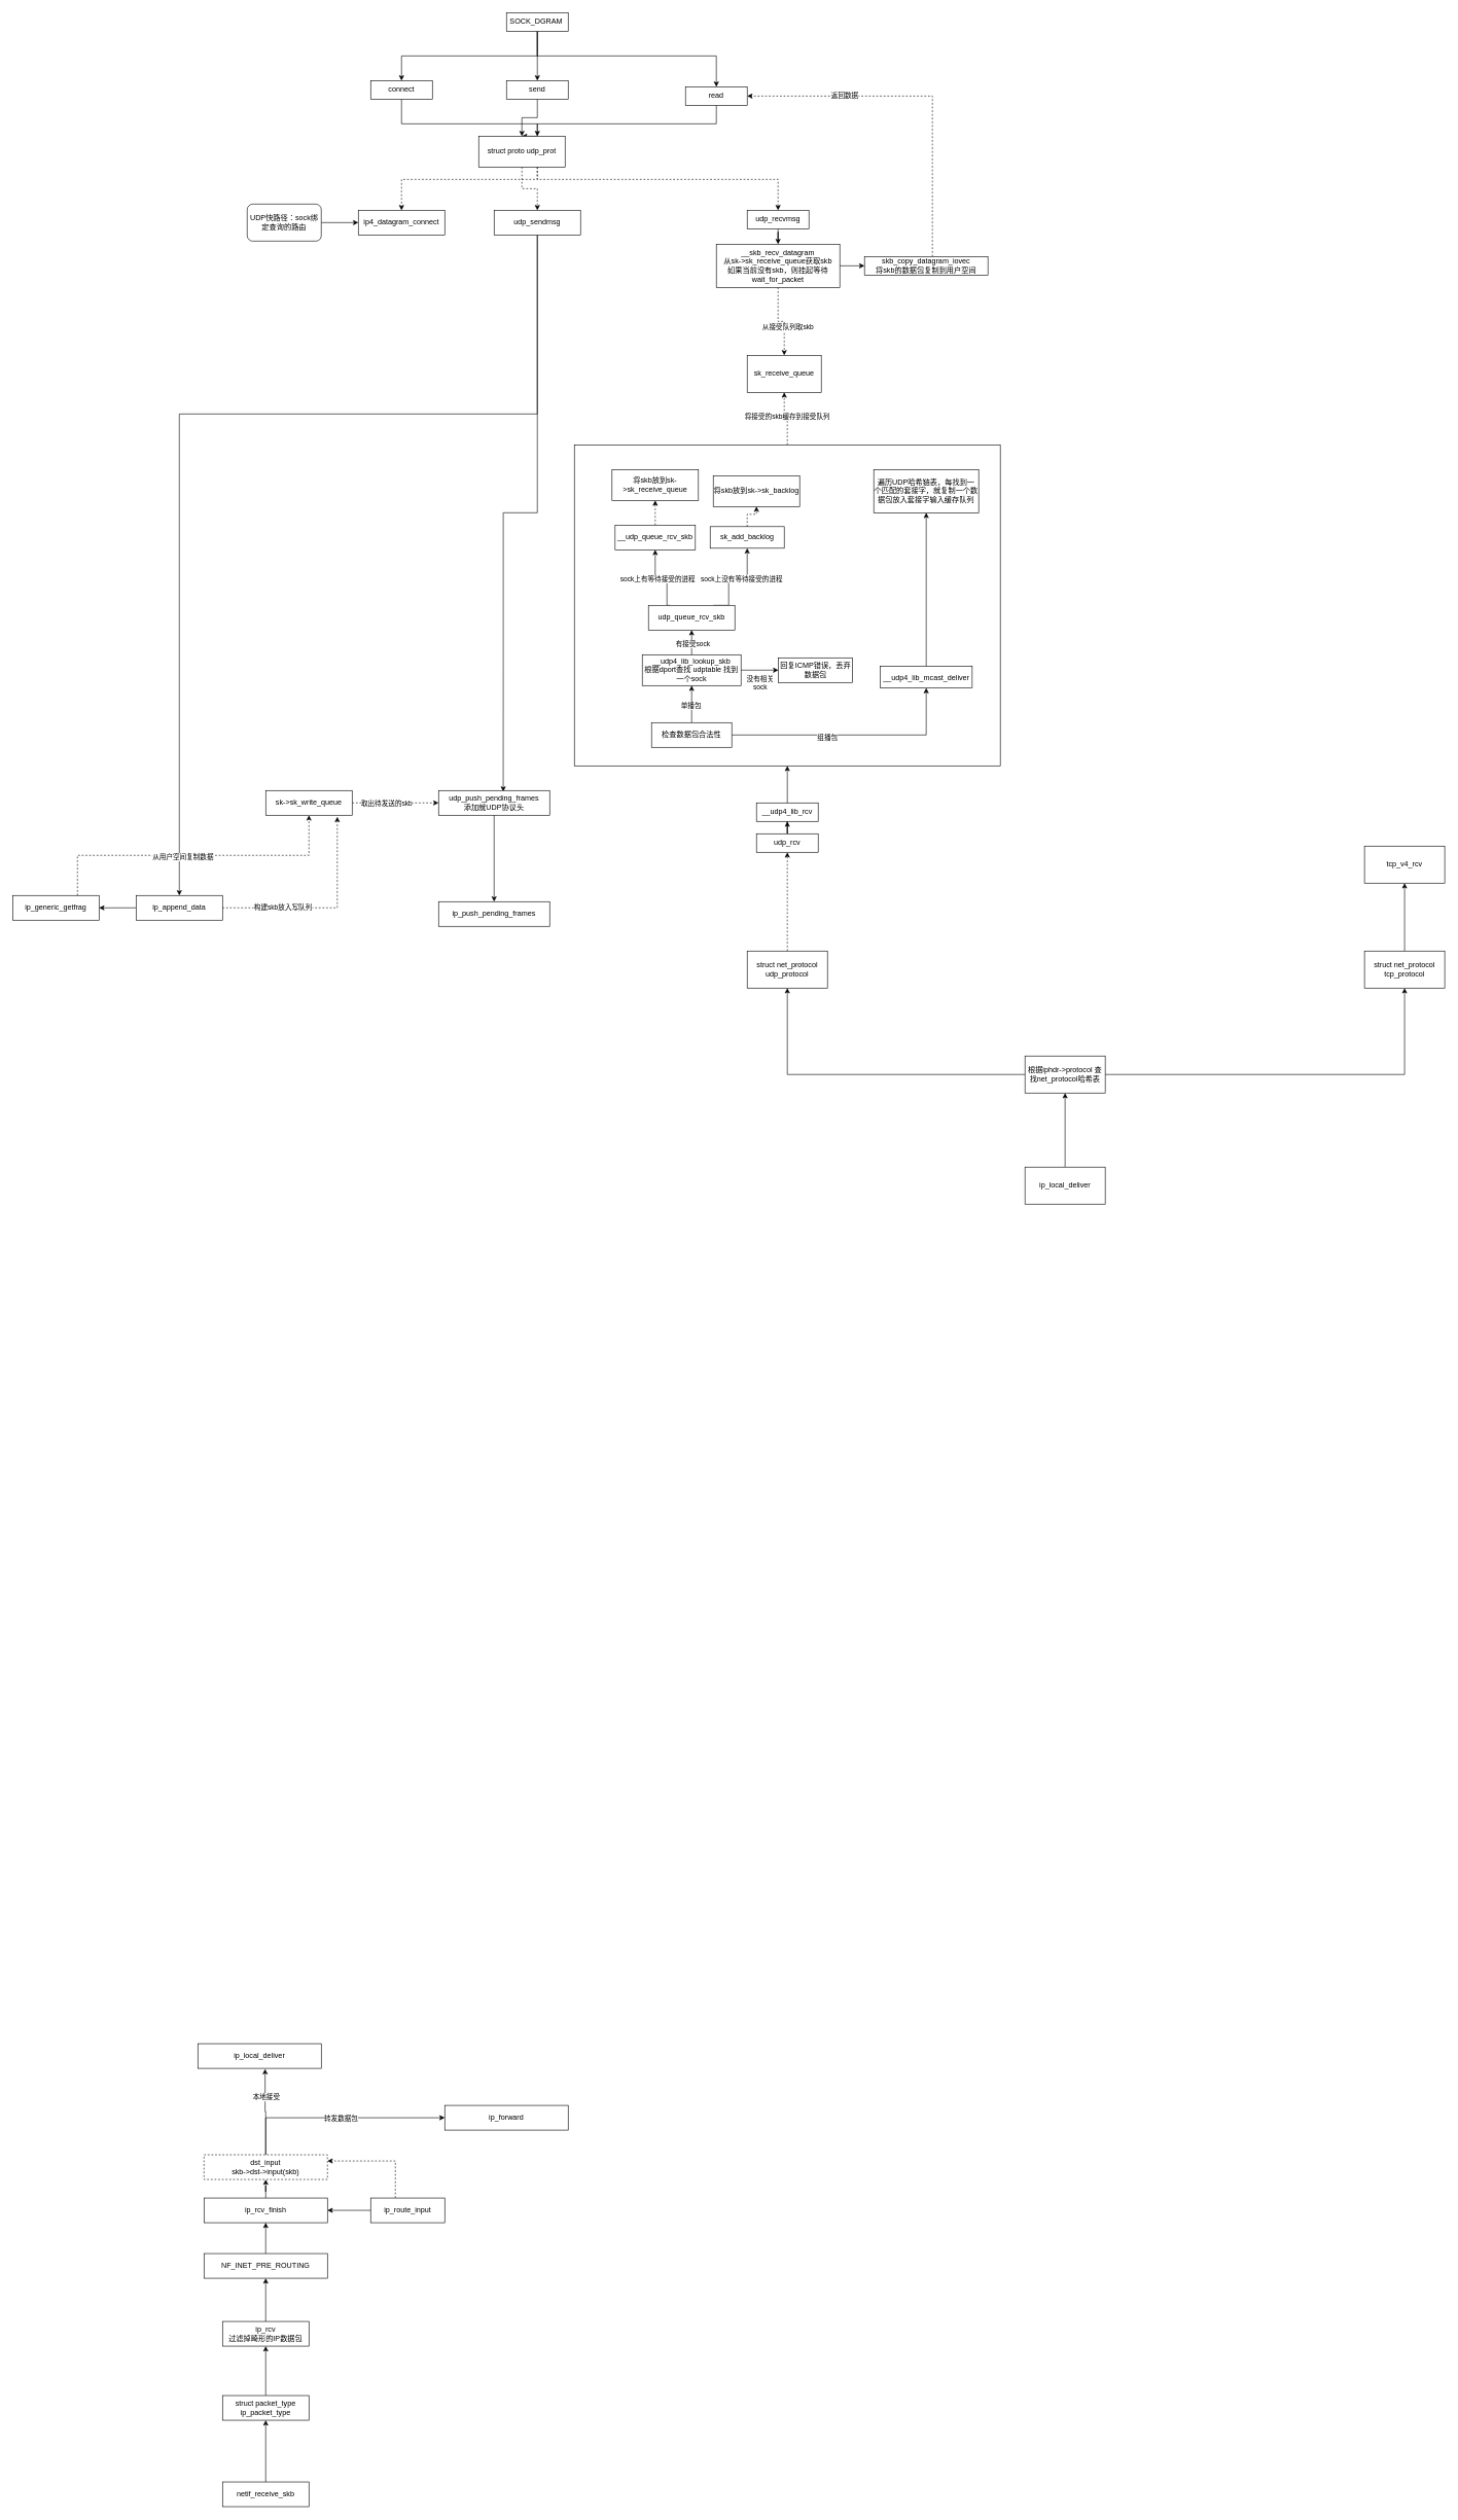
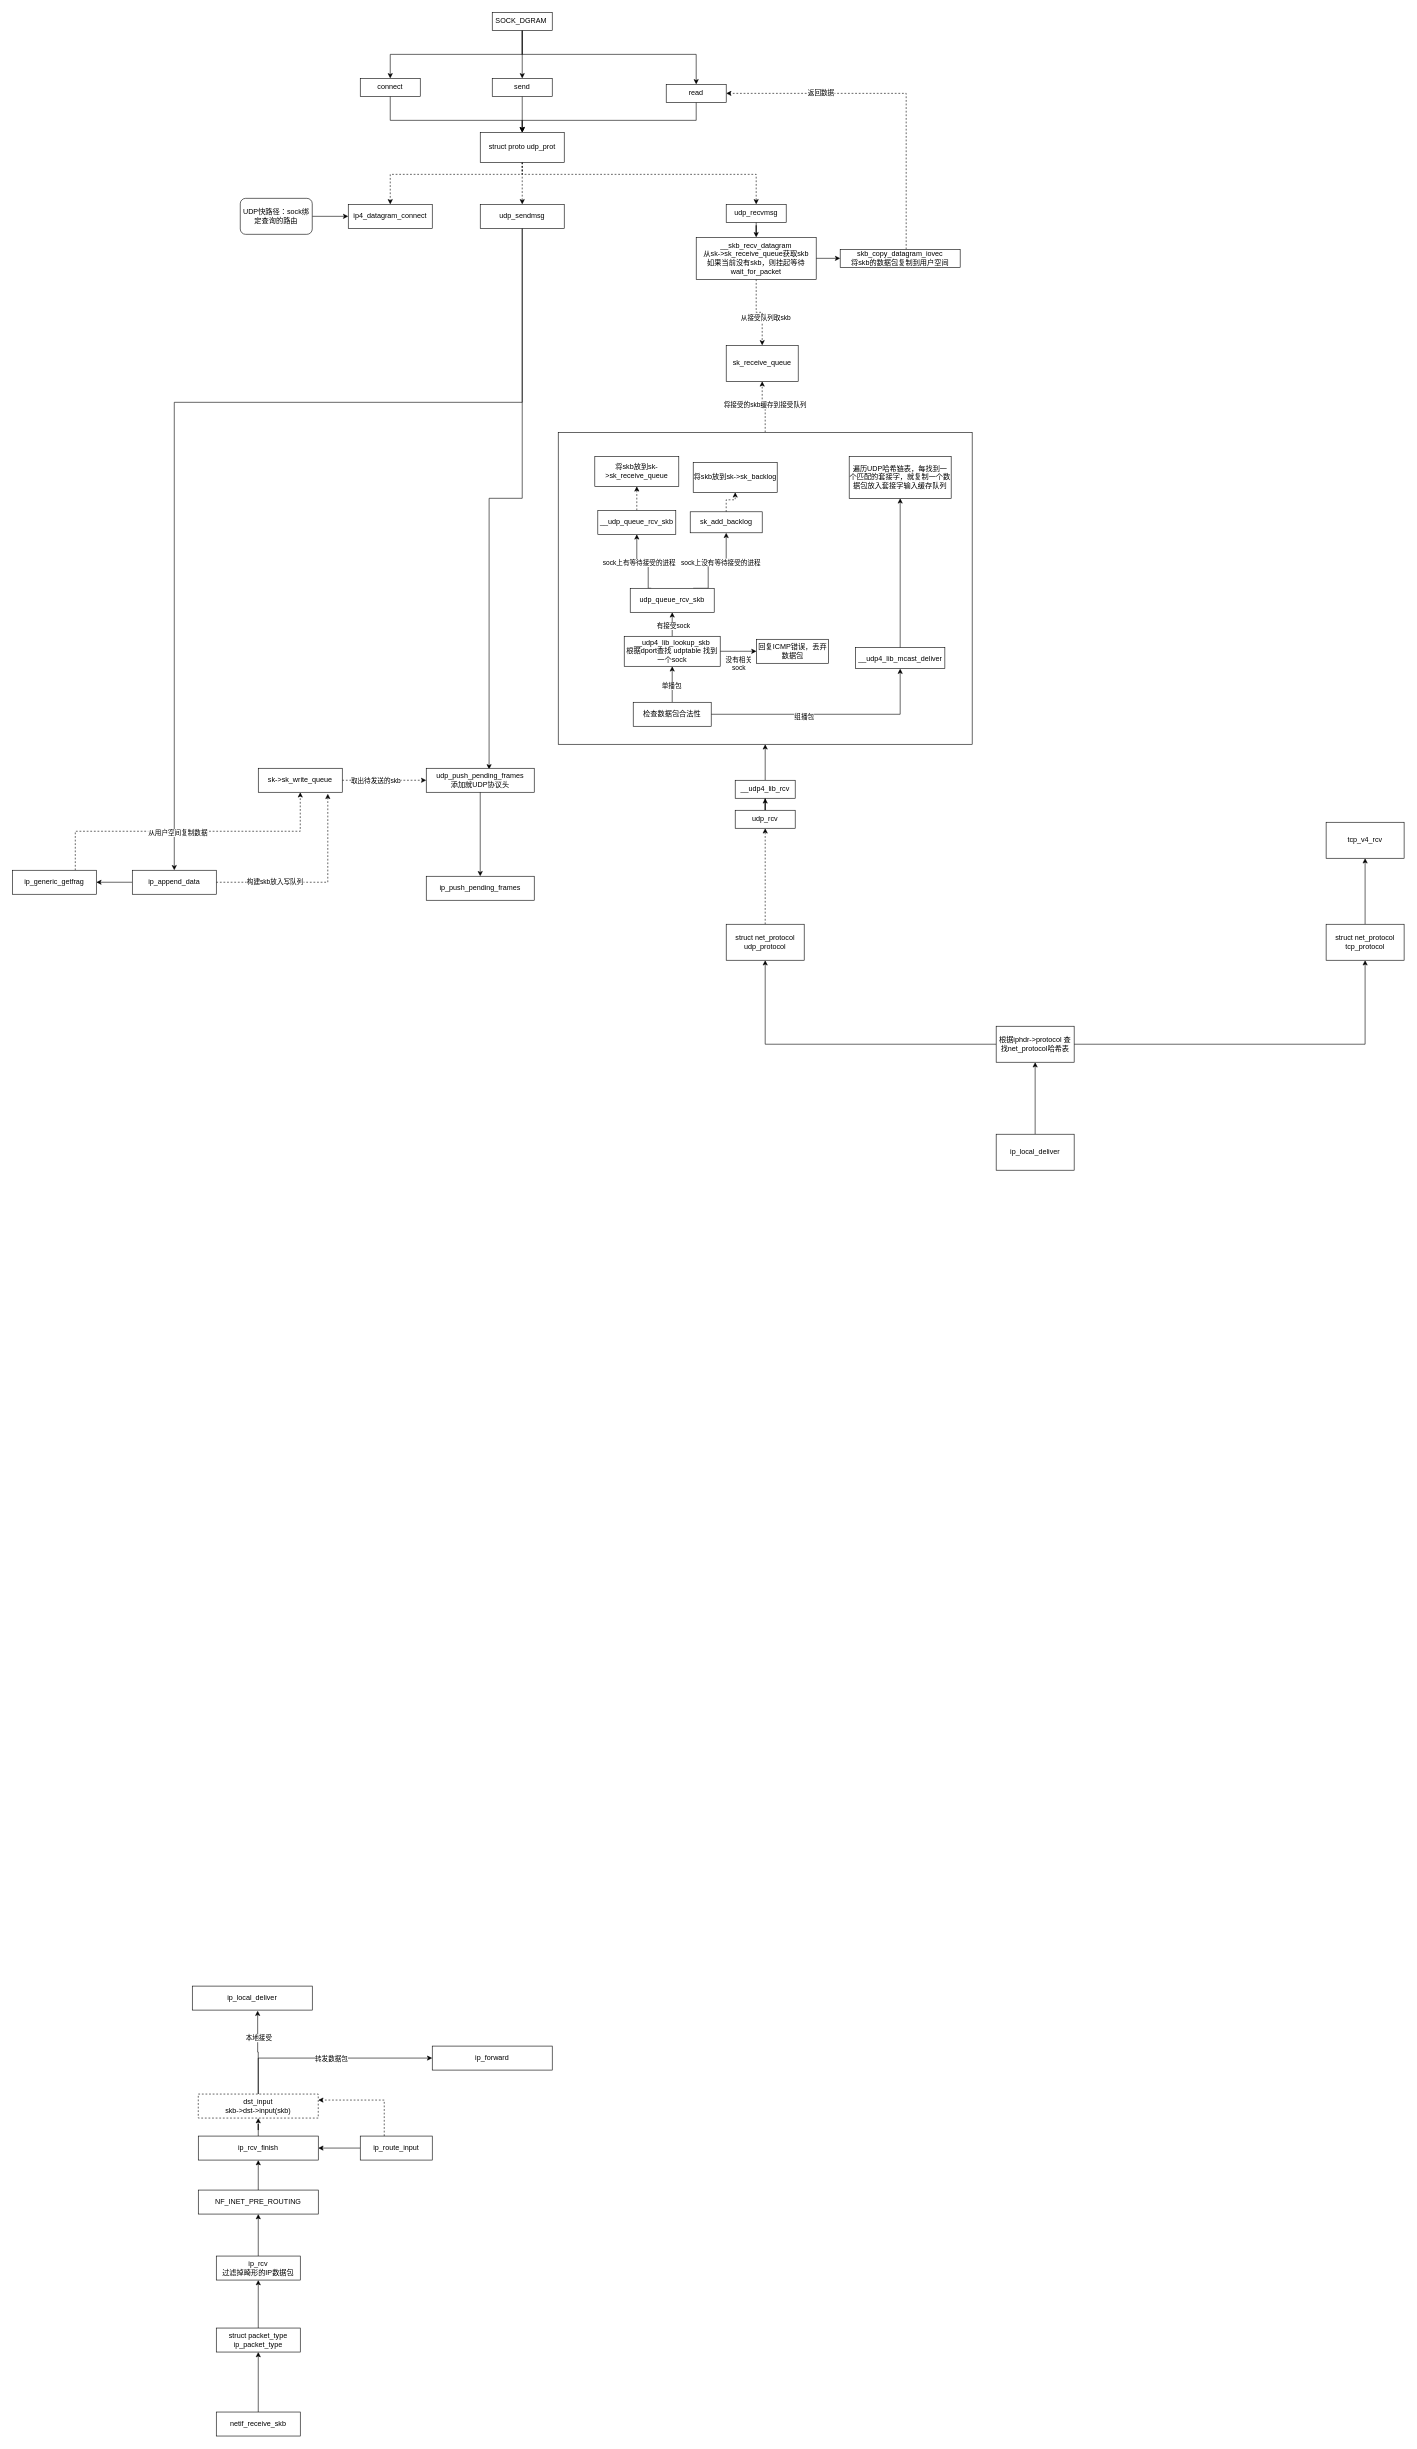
- <mxCell id="22" value="struct proto udp_prot" style="rounded=0;whiteSpace=wrap;html=1;" parent="1" vertex="1"><mxGeometry x="775" y="220" width="140" height="50" as="geometry" /></mxCell>
+ <mxCell id="22" value="struct proto udp_prot" style="rounded=0;whiteSpace=wrap;html=1;" parent="1" vertex="1"><mxGeometry x="800" y="220" width="140" height="50" as="geometry" /></mxCell>
